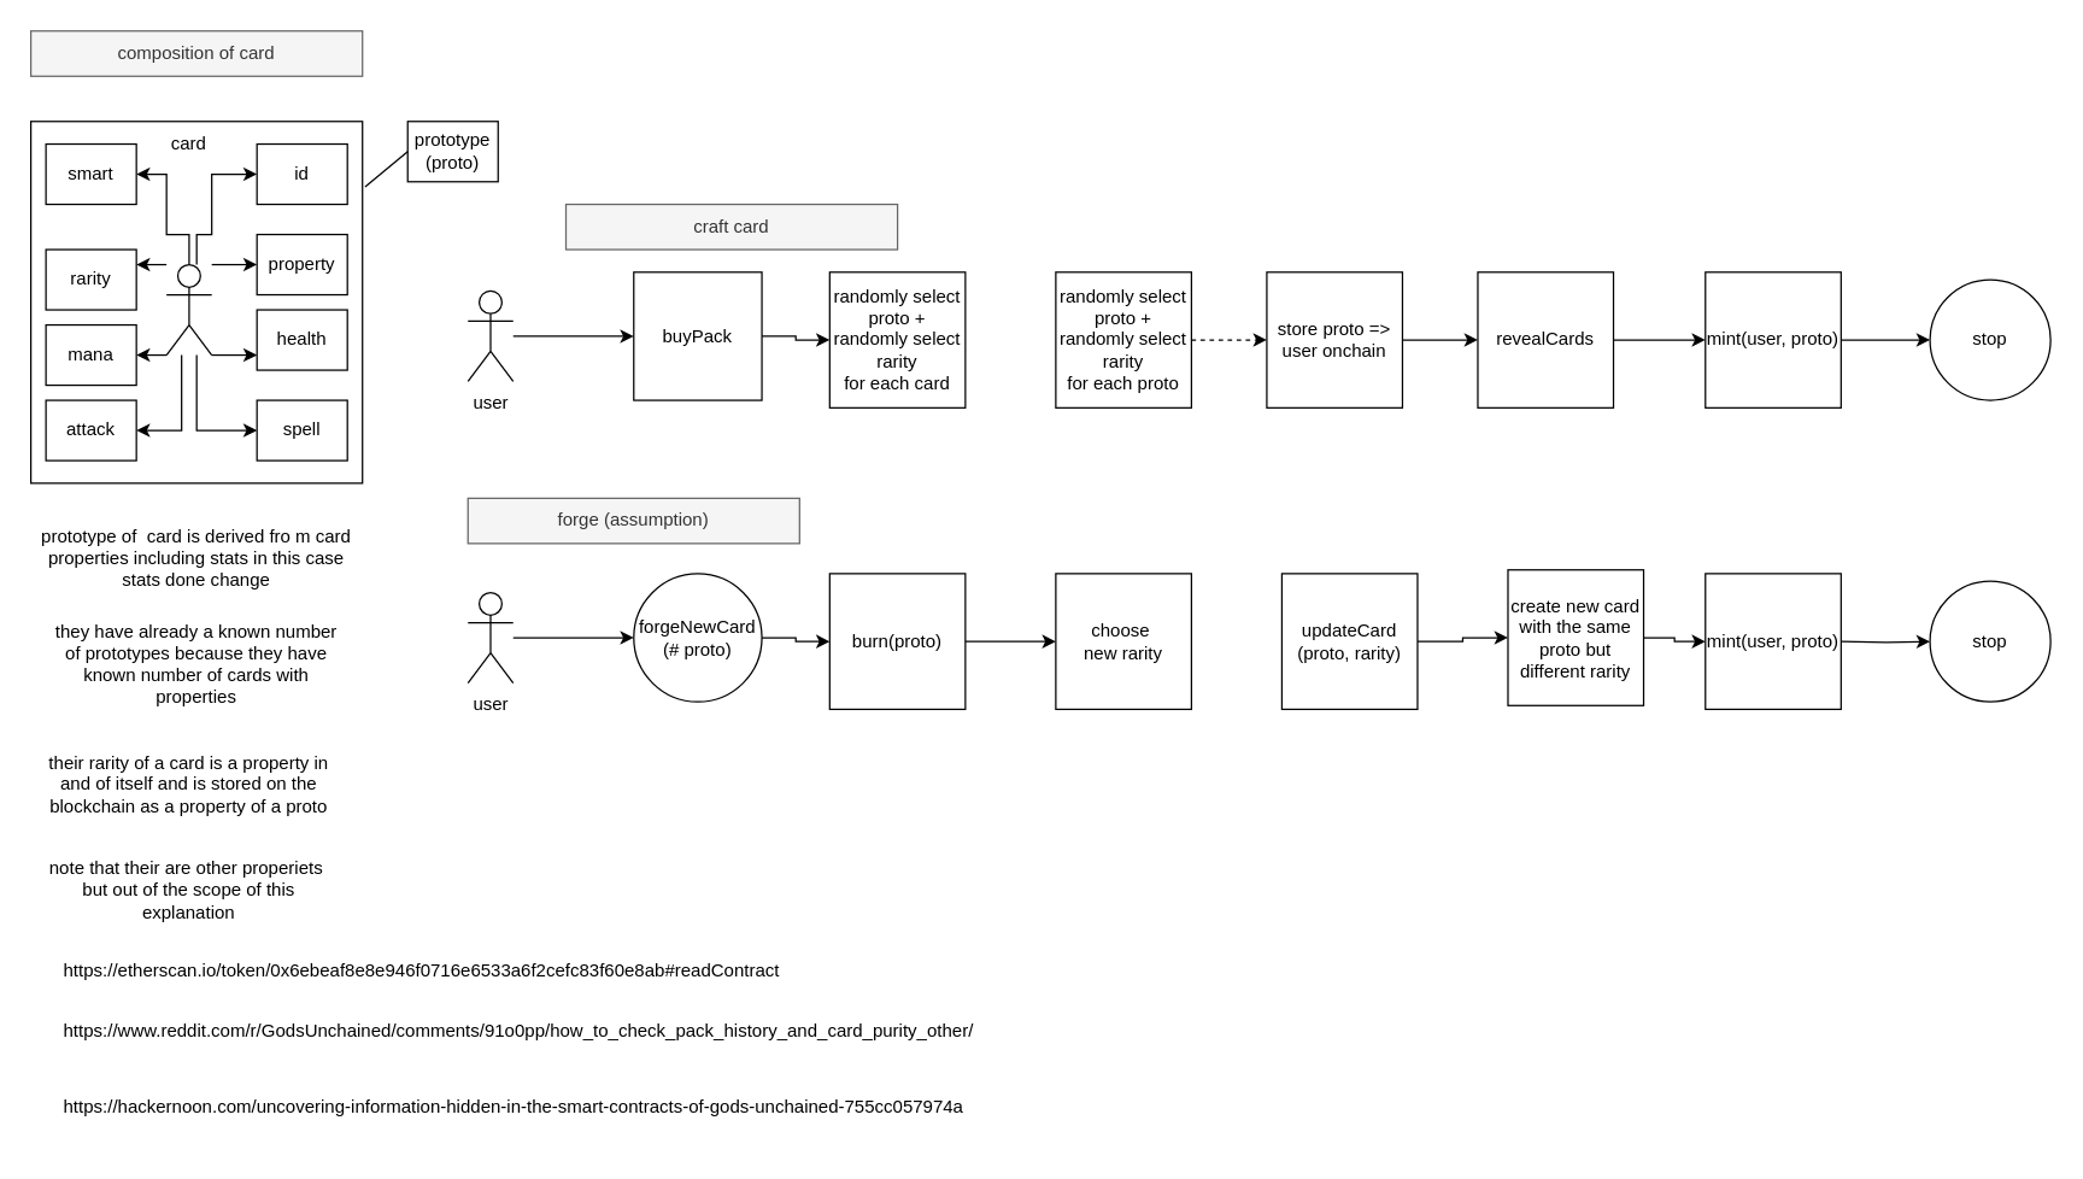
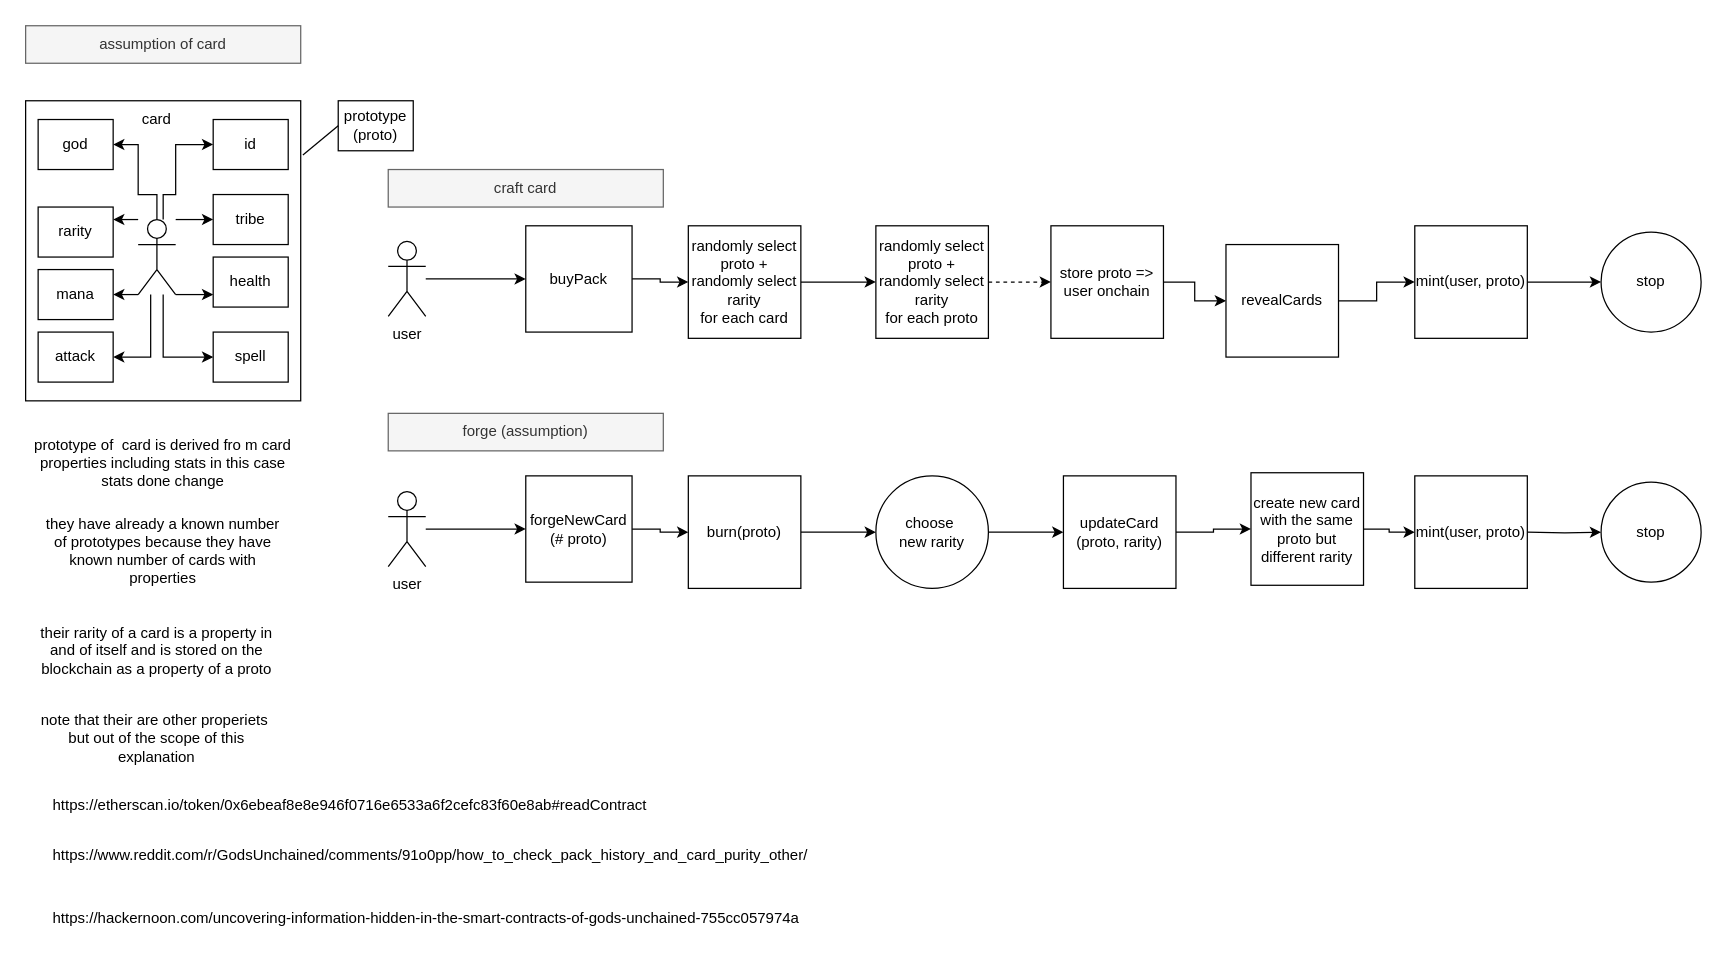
- <mxCell id="5" value="composition of card" style="text;html=1;strokeColor=#666666;fillColor=#f5f5f5;align=center;verticalAlign=middle;whiteSpace=wrap;rounded=0;fontColor=#333333;" vertex="1" parent="1"><mxGeometry x="20" y="20" width="220" height="30" as="geometry" /></mxCell>
+ <mxCell id="5" value="assumption of card" style="text;html=1;strokeColor=#666666;fillColor=#f5f5f5;align=center;verticalAlign=middle;whiteSpace=wrap;rounded=0;fontColor=#333333;" vertex="1" parent="1"><mxGeometry x="20" y="20" width="220" height="30" as="geometry" /></mxCell>
- <mxCell id="16" value="smart" style="rounded=0;whiteSpace=wrap;html=1;" vertex="1" parent="1"><mxGeometry x="30" y="95" width="60" height="40" as="geometry" /></mxCell>
+ <mxCell id="16" value="god" style="rounded=0;whiteSpace=wrap;html=1;" vertex="1" parent="1"><mxGeometry x="30" y="95" width="60" height="40" as="geometry" /></mxCell>
- <mxCell id="58" value="craft card" style="text;html=1;strokeColor=#666666;fillColor=#f5f5f5;align=center;verticalAlign=middle;whiteSpace=wrap;rounded=0;fontColor=#333333;" vertex="1" parent="1"><mxGeometry x="375" y="135" width="220" height="30" as="geometry" /></mxCell>
+ <mxCell id="58" value="craft card" style="text;html=1;strokeColor=#666666;fillColor=#f5f5f5;align=center;verticalAlign=middle;whiteSpace=wrap;rounded=0;fontColor=#333333;" vertex="1" parent="1"><mxGeometry x="310" y="135" width="220" height="30" as="geometry" /></mxCell>
- <mxCell id="13" value="property" style="rounded=0;whiteSpace=wrap;html=1;" vertex="1" parent="1"><mxGeometry x="170" y="155" width="60" height="40" as="geometry" /></mxCell>
+ <mxCell id="13" value="tribe" style="rounded=0;whiteSpace=wrap;html=1;" vertex="1" parent="1"><mxGeometry x="170" y="155" width="60" height="40" as="geometry" /></mxCell>
+ <mxCell id="34" style="edgeStyle=orthogonalEdgeStyle;rounded=0;orthogonalLoop=1;jettySize=auto;html=1;entryX=0;entryY=0.5;entryDx=0;entryDy=0;" edge="1" parent="1" source="35" target="37"><mxGeometry relative="1" as="geometry" /></mxCell>
- <mxCell id="41" value="revealCards" style="whiteSpace=wrap;html=1;aspect=fixed;" vertex="1" parent="1"><mxGeometry x="980" y="180" width="90" height="90" as="geometry" /></mxCell>
+ <mxCell id="41" value="revealCards" style="whiteSpace=wrap;html=1;aspect=fixed;" vertex="1" parent="1"><mxGeometry x="980" y="195" width="90" height="90" as="geometry" /></mxCell>
- <mxCell id="47" value="forgeNewCard&lt;br&gt;(# proto)" style="ellipse;whiteSpace=wrap;html=1;aspect=fixed;" vertex="1" parent="1"><mxGeometry x="420" y="380" width="85" height="85" as="geometry" /></mxCell>
+ <mxCell id="47" value="forgeNewCard&lt;br&gt;(# proto)" style="whiteSpace=wrap;html=1;aspect=fixed;" vertex="1" parent="1"><mxGeometry x="420" y="380" width="85" height="85" as="geometry" /></mxCell>
- <mxCell id="53" value="choose&amp;nbsp;&lt;br&gt;new rarity" style="whiteSpace=wrap;html=1;aspect=fixed;" vertex="1" parent="1"><mxGeometry x="700" y="380" width="90" height="90" as="geometry" /></mxCell>
+ <mxCell id="53" value="choose&amp;nbsp;&lt;br&gt;new rarity" style="ellipse;whiteSpace=wrap;html=1;aspect=fixed;" vertex="1" parent="1"><mxGeometry x="700" y="380" width="90" height="90" as="geometry" /></mxCell>
+ <mxCell id="52" style="edgeStyle=orthogonalEdgeStyle;rounded=0;orthogonalLoop=1;jettySize=auto;html=1;entryX=0;entryY=0.5;entryDx=0;entryDy=0;" edge="1" parent="1" source="53" target="61"><mxGeometry relative="1" as="geometry" /></mxCell>
